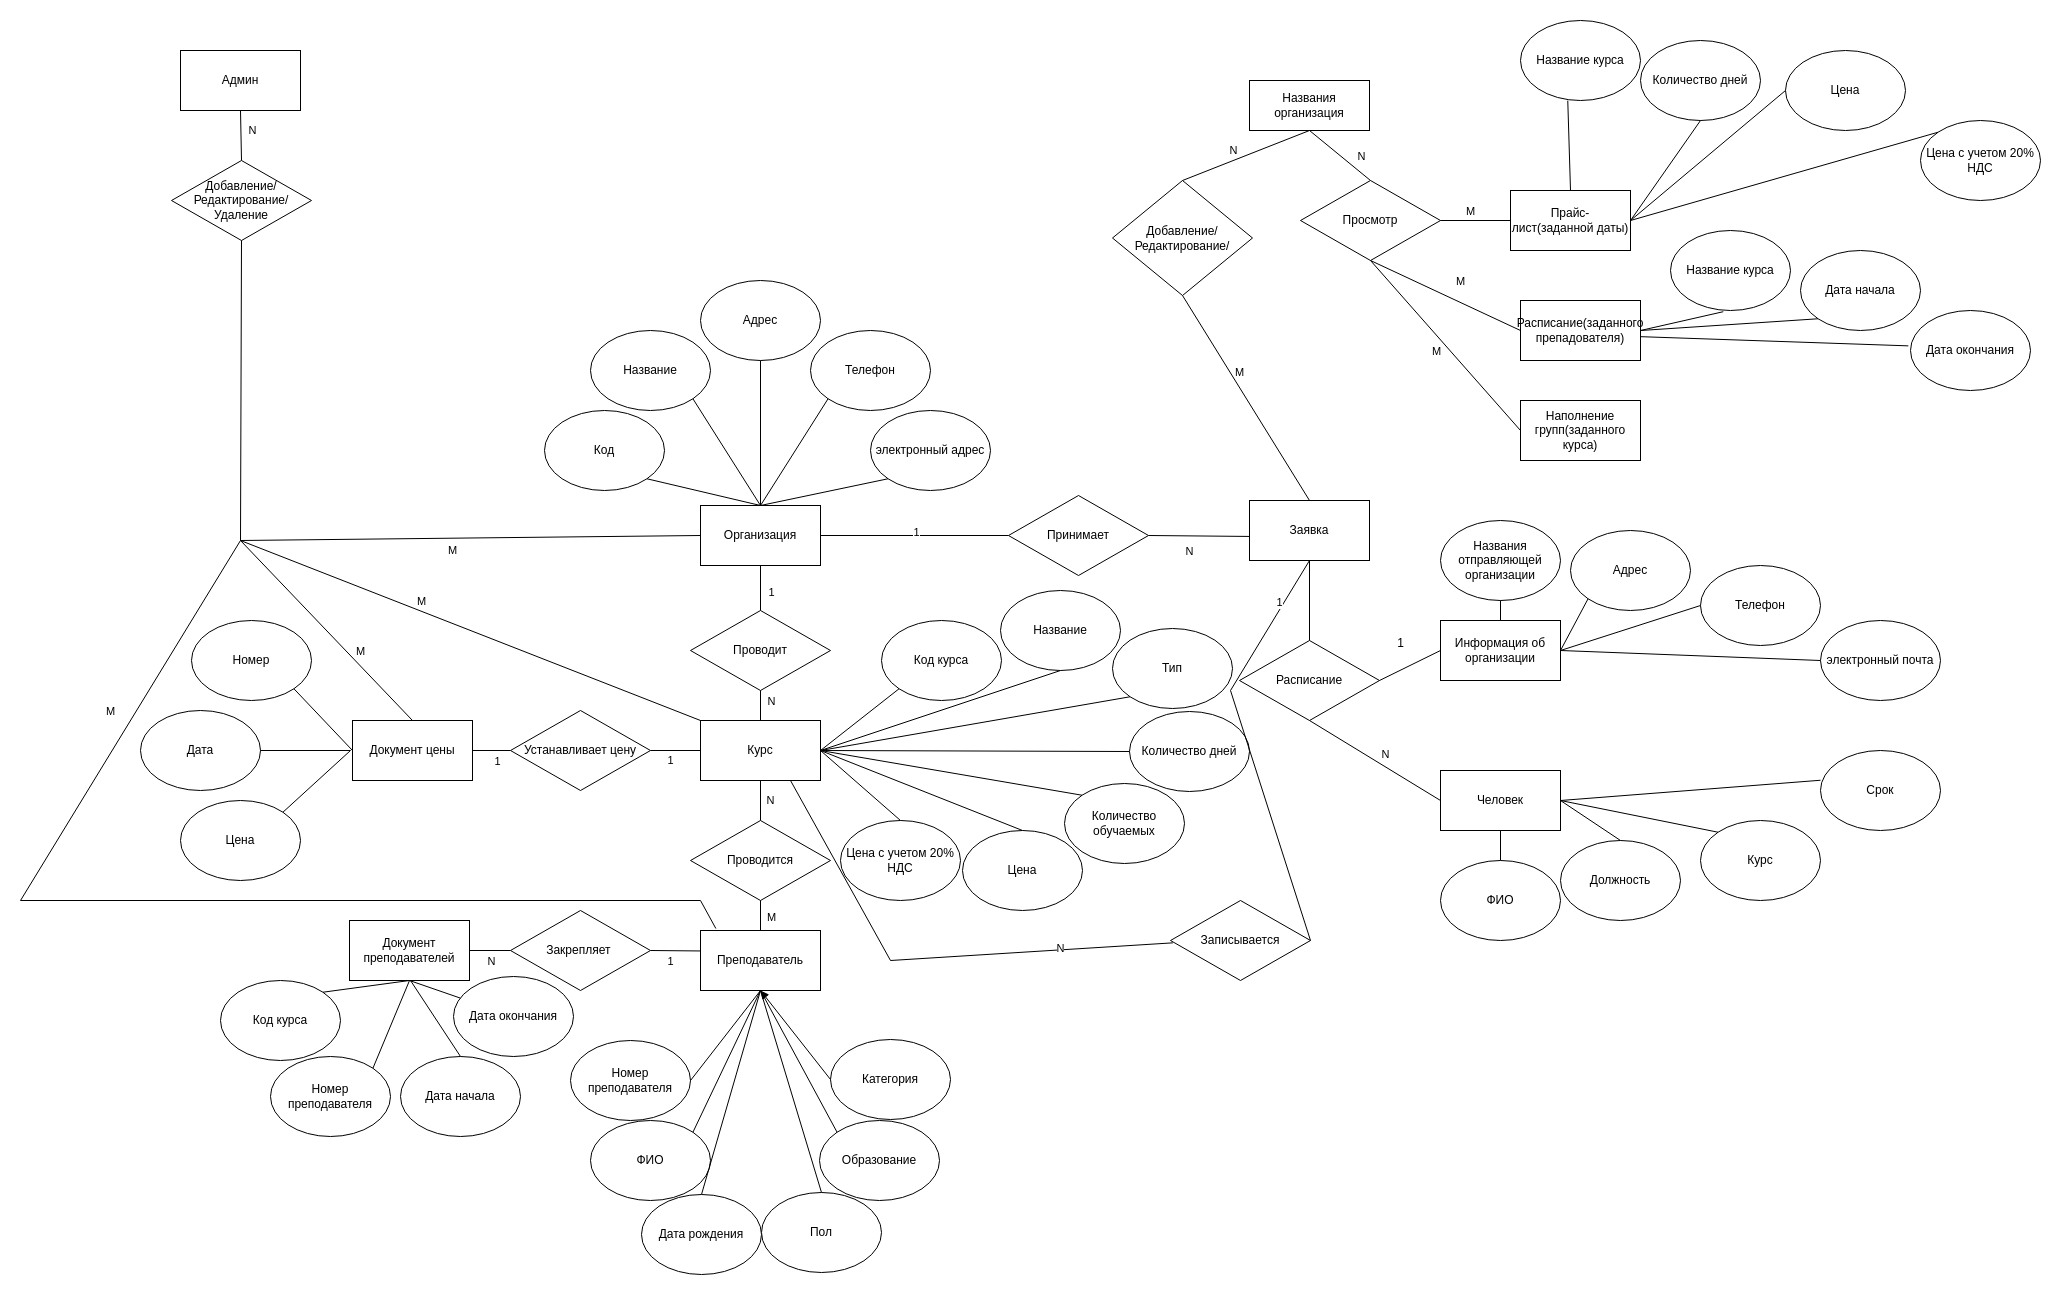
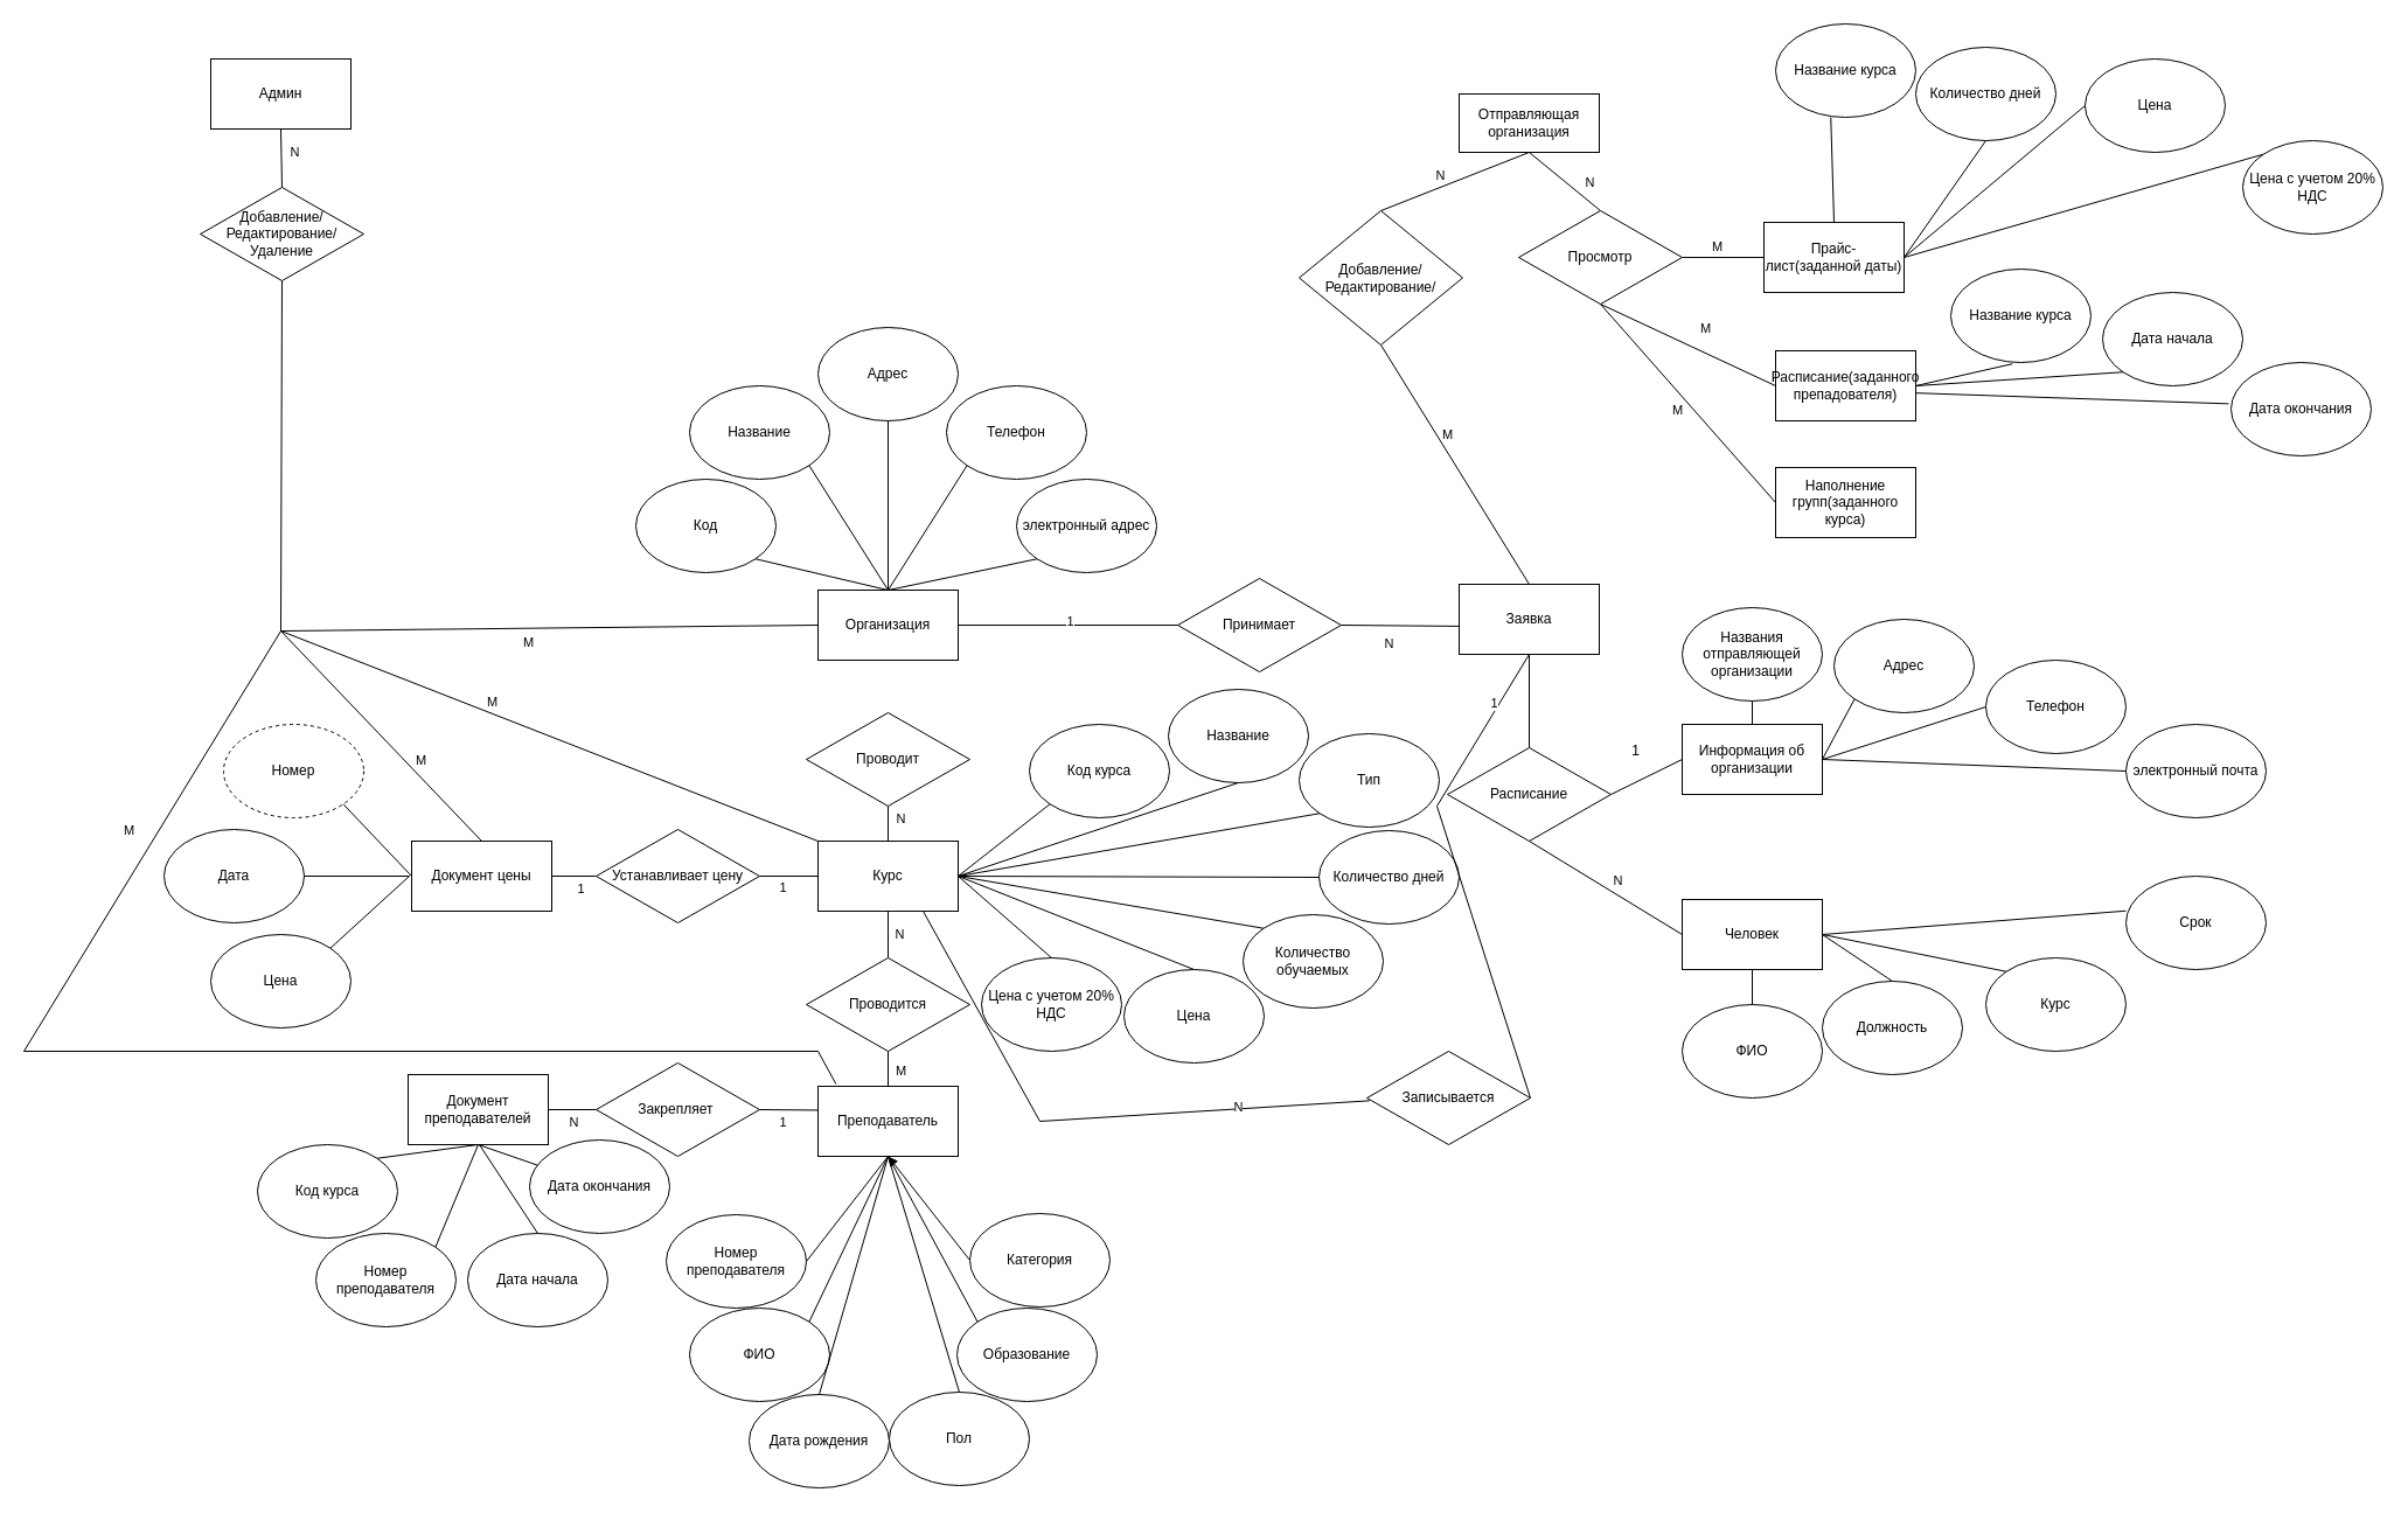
- <mxCell id="115" value="Названия организация" style="rounded=0;whiteSpace=wrap;html=1;" parent="1" vertex="1"><mxGeometry x="1249" y="80" width="120" height="50" as="geometry" /></mxCell>
+ <mxCell id="115" value="Отправляющая организация" style="rounded=0;whiteSpace=wrap;html=1;" parent="1" vertex="1"><mxGeometry x="1249" y="80" width="120" height="50" as="geometry" /></mxCell>
- <mxCell id="29" value="" style="endArrow=none;html=1;rounded=0;exitX=0.5;exitY=1;exitDx=0;exitDy=0;entryX=0.5;entryY=0;entryDx=0;entryDy=0;" parent="1" source="2" target="13" edge="1"><mxGeometry width="50" height="50" relative="1" as="geometry"><mxPoint x="770" y="370" as="sourcePoint" /><mxPoint x="770" y="515" as="targetPoint" /></mxGeometry></mxCell>
- <mxCell id="30" value="1" style="edgeLabel;html=1;align=center;verticalAlign=middle;resizable=0;points=[];" parent="29" vertex="1" connectable="0"><mxGeometry x="-0.037" y="1" relative="1" as="geometry"><mxPoint x="9" y="4" as="offset" /></mxGeometry></mxCell>
- <mxCell id="36" value="Номер" style="ellipse;whiteSpace=wrap;html=1;" parent="1" vertex="1"><mxGeometry x="191" y="620" width="120" height="80" as="geometry" /></mxCell>
+ <mxCell id="36" value="Номер" style="ellipse;whiteSpace=wrap;html=1;dashed=1;" parent="1" vertex="1"><mxGeometry x="191" y="620" width="120" height="80" as="geometry" /></mxCell>
